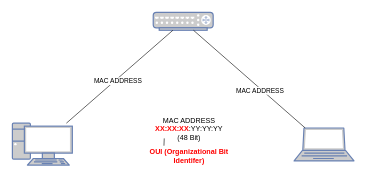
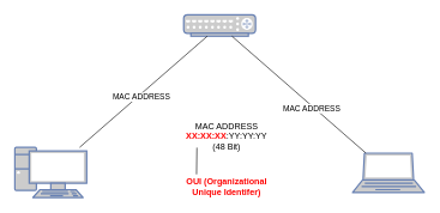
- <mxCell id="9" value="&lt;div&gt;MAC ADDRESS&lt;/div&gt;&lt;b&gt;&lt;font color=&quot;#ff0000&quot;&gt;XX:XX:XX&lt;/font&gt;&lt;/b&gt;:YY:YY:YY (48 Bit)" style="text;html=1;align=center;verticalAlign=middle;whiteSpace=wrap;rounded=0;" vertex="1" parent="1"><mxGeometry x="250" y="200" width="130" height="30" as="geometry" /></mxCell>
+ <mxCell id="9" value="&lt;div&gt;MAC ADDRESS&lt;/div&gt;&lt;b&gt;&lt;font color=&quot;#ff0000&quot;&gt;XX:XX:XX&lt;/font&gt;&lt;/b&gt;:YY:YY:YY (48 Bit)" style="text;html=1;align=center;verticalAlign=middle;whiteSpace=wrap;rounded=0;" vertex="1" parent="1"><mxGeometry x="250" y="175" width="130" height="30" as="geometry" /></mxCell>
- <mxCell id="10" value="OUI (Organizational Bit Identifer)" style="text;html=1;align=center;verticalAlign=middle;whiteSpace=wrap;rounded=0;fontColor=#FF0000;fontStyle=1" vertex="1" parent="1"><mxGeometry x="245" y="245" width="140" height="30" as="geometry" /></mxCell>
+ <mxCell id="10" value="OUI (Organizational Unique Identifer)" style="text;html=1;align=center;verticalAlign=middle;whiteSpace=wrap;rounded=0;fontColor=#FF0000;fontStyle=1" vertex="1" parent="1"><mxGeometry x="245" y="245" width="140" height="30" as="geometry" /></mxCell>
